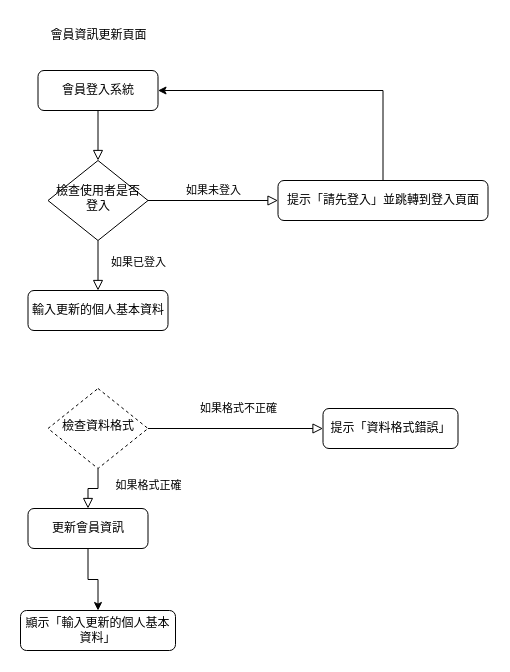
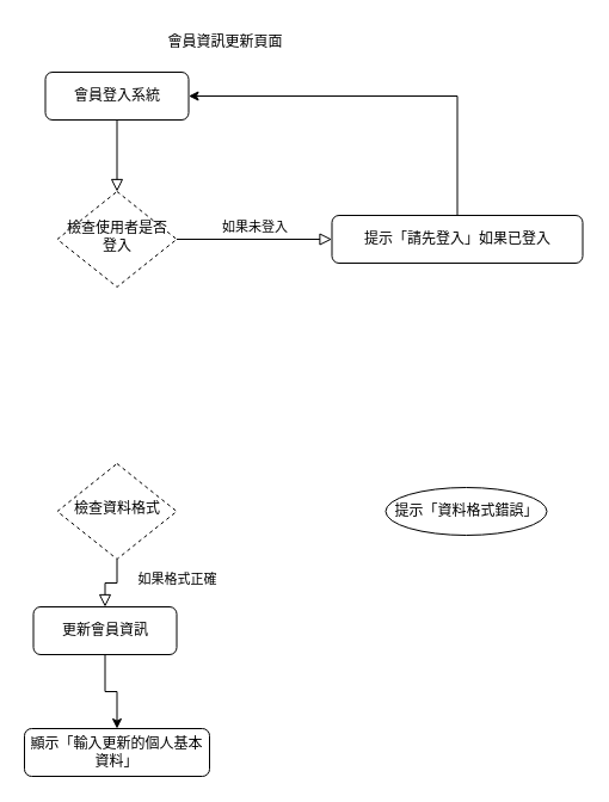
- <mxCell id="3" value="&lt;div&gt;會員資訊更新頁面&lt;/div&gt;" style="text;html=1;align=center;verticalAlign=middle;resizable=0;points=[];autosize=1;strokeColor=none;fillColor=none;" vertex="1" parent="1"><mxGeometry x="37.5" y="20" width="120" height="30" as="geometry" /></mxCell>
+ <mxCell id="3" value="&lt;div&gt;會員資訊更新頁面&lt;/div&gt;" style="text;html=1;align=center;verticalAlign=middle;resizable=0;points=[];autosize=1;strokeColor=none;fillColor=none;" vertex="1" parent="1"><mxGeometry x="127.5" y="20" width="120" height="30" as="geometry" /></mxCell>
- <mxCell id="5" value="&lt;div&gt;會員登入系統&lt;/div&gt;" style="rounded=1;whiteSpace=wrap;html=1;fontSize=12;glass=0;strokeWidth=1;shadow=0;" vertex="1" parent="1"><mxGeometry x="37.5" y="70" width="120" height="40" as="geometry" /></mxCell>
+ <mxCell id="5" value="&lt;div&gt;會員登入系統&lt;/div&gt;" style="rounded=1;whiteSpace=wrap;html=1;fontSize=12;glass=0;strokeWidth=1;shadow=0;" vertex="1" parent="1"><mxGeometry x="37.5" y="60" width="120" height="40" as="geometry" /></mxCell>
- <mxCell id="8" value="&lt;div&gt;檢查使用者是否登入&lt;/div&gt;" style="rhombus;whiteSpace=wrap;html=1;shadow=0;fontFamily=Helvetica;fontSize=12;align=center;strokeWidth=1;spacing=6;spacingTop=-4;" vertex="1" parent="1"><mxGeometry x="47.5" y="160" width="100" height="80" as="geometry" /></mxCell>
+ <mxCell id="8" value="&lt;div&gt;檢查使用者是否登入&lt;/div&gt;" style="rhombus;whiteSpace=wrap;html=1;shadow=0;fontFamily=Helvetica;fontSize=12;align=center;strokeWidth=1;spacing=6;spacingTop=-4;dashed=1;" vertex="1" parent="1"><mxGeometry x="47.5" y="160" width="100" height="80" as="geometry" /></mxCell>
- <mxCell id="10" value="&lt;div&gt;提示「請先登入」並跳轉到登入頁面&lt;/div&gt;" style="rounded=1;whiteSpace=wrap;html=1;fontSize=12;glass=0;strokeWidth=1;shadow=0;" vertex="1" parent="1"><mxGeometry x="277.5" y="180" width="210" height="40" as="geometry" /></mxCell>
+ <mxCell id="10" value="&lt;div&gt;提示「請先登入」如果已登入&lt;/div&gt;" style="rounded=1;whiteSpace=wrap;html=1;fontSize=12;glass=0;strokeWidth=1;shadow=0;" vertex="1" parent="1"><mxGeometry x="277.5" y="180" width="210" height="40" as="geometry" /></mxCell>
- <mxCell id="6" value="&lt;div&gt;如果已登入&lt;/div&gt;" style="rounded=0;html=1;jettySize=auto;orthogonalLoop=1;fontSize=11;endArrow=block;endFill=0;endSize=8;strokeWidth=1;shadow=0;labelBackgroundColor=none;edgeStyle=orthogonalEdgeStyle;entryX=0.5;entryY=0;entryDx=0;entryDy=0;" edge="1" parent="1" source="8" target="2"><mxGeometry x="-0.111" y="40" relative="1" as="geometry"><mxPoint as="offset" /><mxPoint x="97.5" y="290" as="targetPoint" /></mxGeometry></mxCell>
- <mxCell id="2" value="&lt;div&gt;輸入更新的個人基本資料&lt;/div&gt;" style="rounded=1;whiteSpace=wrap;html=1;fontSize=12;glass=0;strokeWidth=1;shadow=0;" vertex="1" parent="1"><mxGeometry x="27.5" y="290" width="140" height="40" as="geometry" /></mxCell>
- <mxCell id="12" value="&lt;div&gt;如果格式不正確&lt;/div&gt;" style="edgeStyle=orthogonalEdgeStyle;rounded=0;html=1;jettySize=auto;orthogonalLoop=1;fontSize=11;endArrow=block;endFill=0;endSize=8;strokeWidth=1;shadow=0;labelBackgroundColor=none;" edge="1" parent="1" source="13" target="16"><mxGeometry x="0.029" y="20" relative="1" as="geometry"><mxPoint as="offset" /></mxGeometry></mxCell>
- <mxCell id="16" value="&lt;div&gt;提示「資料格式錯誤」&lt;/div&gt;" style="rounded=1;whiteSpace=wrap;html=1;fontSize=12;glass=0;strokeWidth=1;shadow=0;" vertex="1" parent="1"><mxGeometry x="322.5" y="408" width="135" height="40" as="geometry" /></mxCell>
+ <mxCell id="16" value="&lt;div&gt;提示「資料格式錯誤」&lt;/div&gt;" style="ellipse;whiteSpace=wrap;html=1;fontSize=12;glass=0;strokeWidth=1;shadow=0;" vertex="1" parent="1"><mxGeometry x="322.5" y="408" width="135" height="40" as="geometry" /></mxCell>
